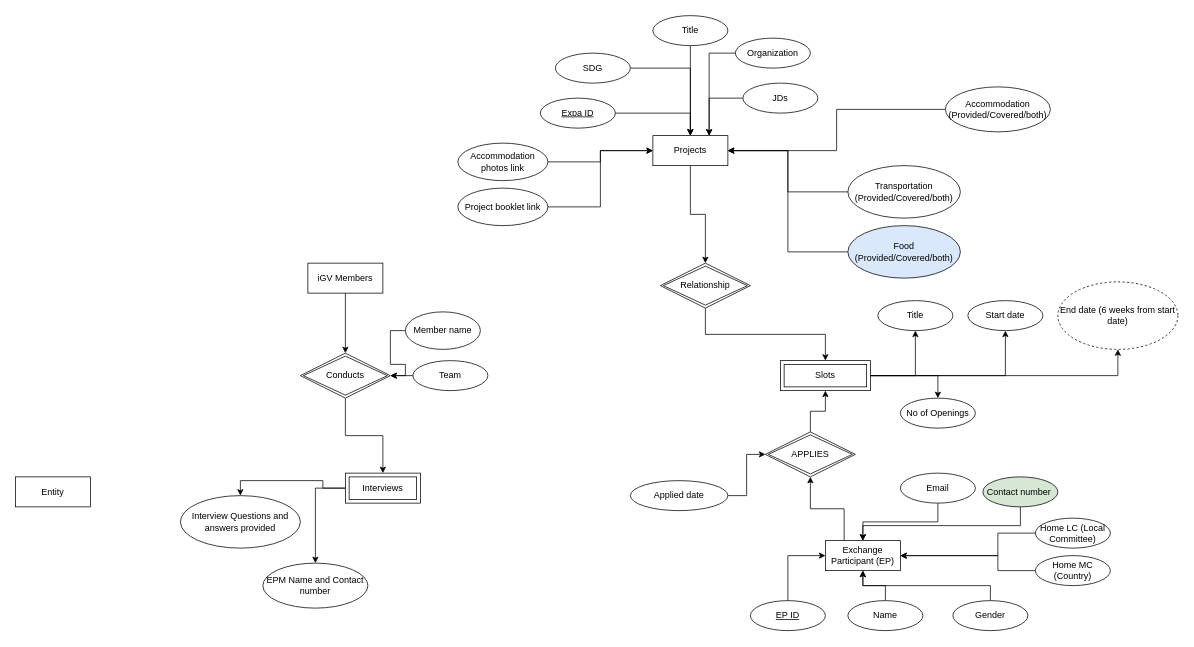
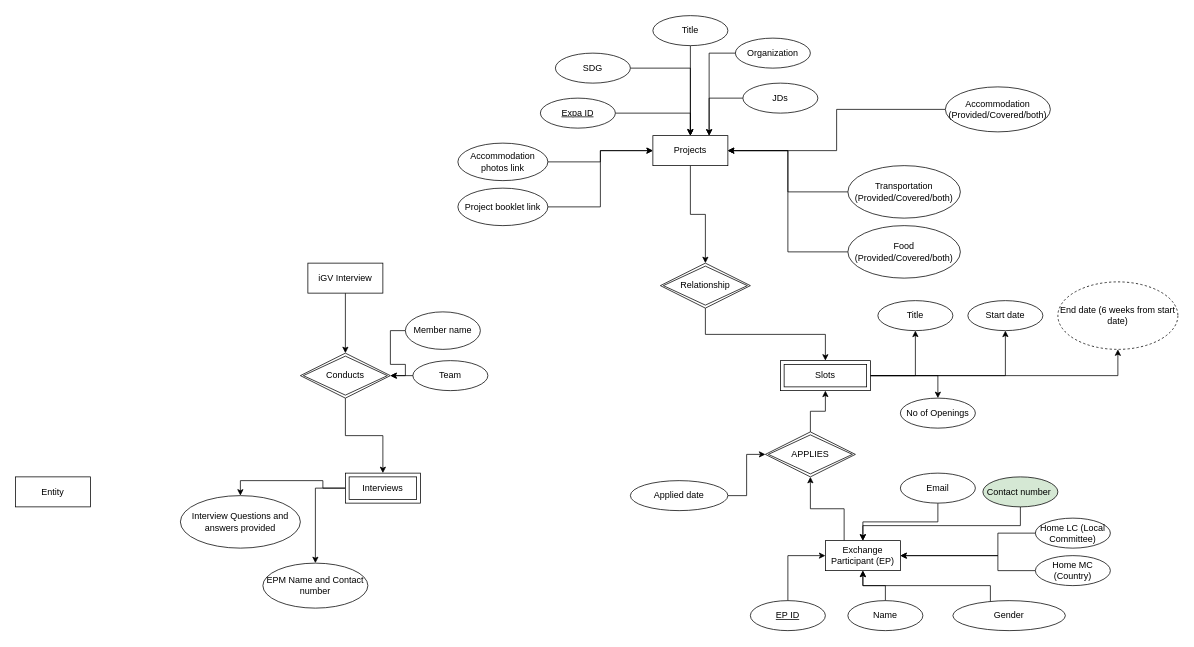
- <mxCell id="19" value="Food (Provided/Covered/both)" style="ellipse;whiteSpace=wrap;html=1;align=center;fillColor=#dae8fc;" vertex="1" parent="1"><mxGeometry x="1130" y="300" width="150" height="70" as="geometry" /></mxCell>
+ <mxCell id="19" value="Food (Provided/Covered/both)" style="ellipse;whiteSpace=wrap;html=1;align=center;" vertex="1" parent="1"><mxGeometry x="1130" y="300" width="150" height="70" as="geometry" /></mxCell>
- <mxCell id="54" value="iGV Members" style="whiteSpace=wrap;html=1;align=center;" vertex="1" parent="1"><mxGeometry x="410" y="350" width="100" height="40" as="geometry" /></mxCell>
+ <mxCell id="54" value="iGV Interview" style="whiteSpace=wrap;html=1;align=center;" vertex="1" parent="1"><mxGeometry x="410" y="350" width="100" height="40" as="geometry" /></mxCell>
- <mxCell id="42" value="Gender" style="ellipse;whiteSpace=wrap;html=1;align=center;" vertex="1" parent="1"><mxGeometry x="1270" y="800" width="100" height="40" as="geometry" /></mxCell>
+ <mxCell id="42" value="Gender" style="ellipse;whiteSpace=wrap;html=1;align=center;" vertex="1" parent="1"><mxGeometry x="1270" y="800" width="150" height="40" as="geometry" /></mxCell>
